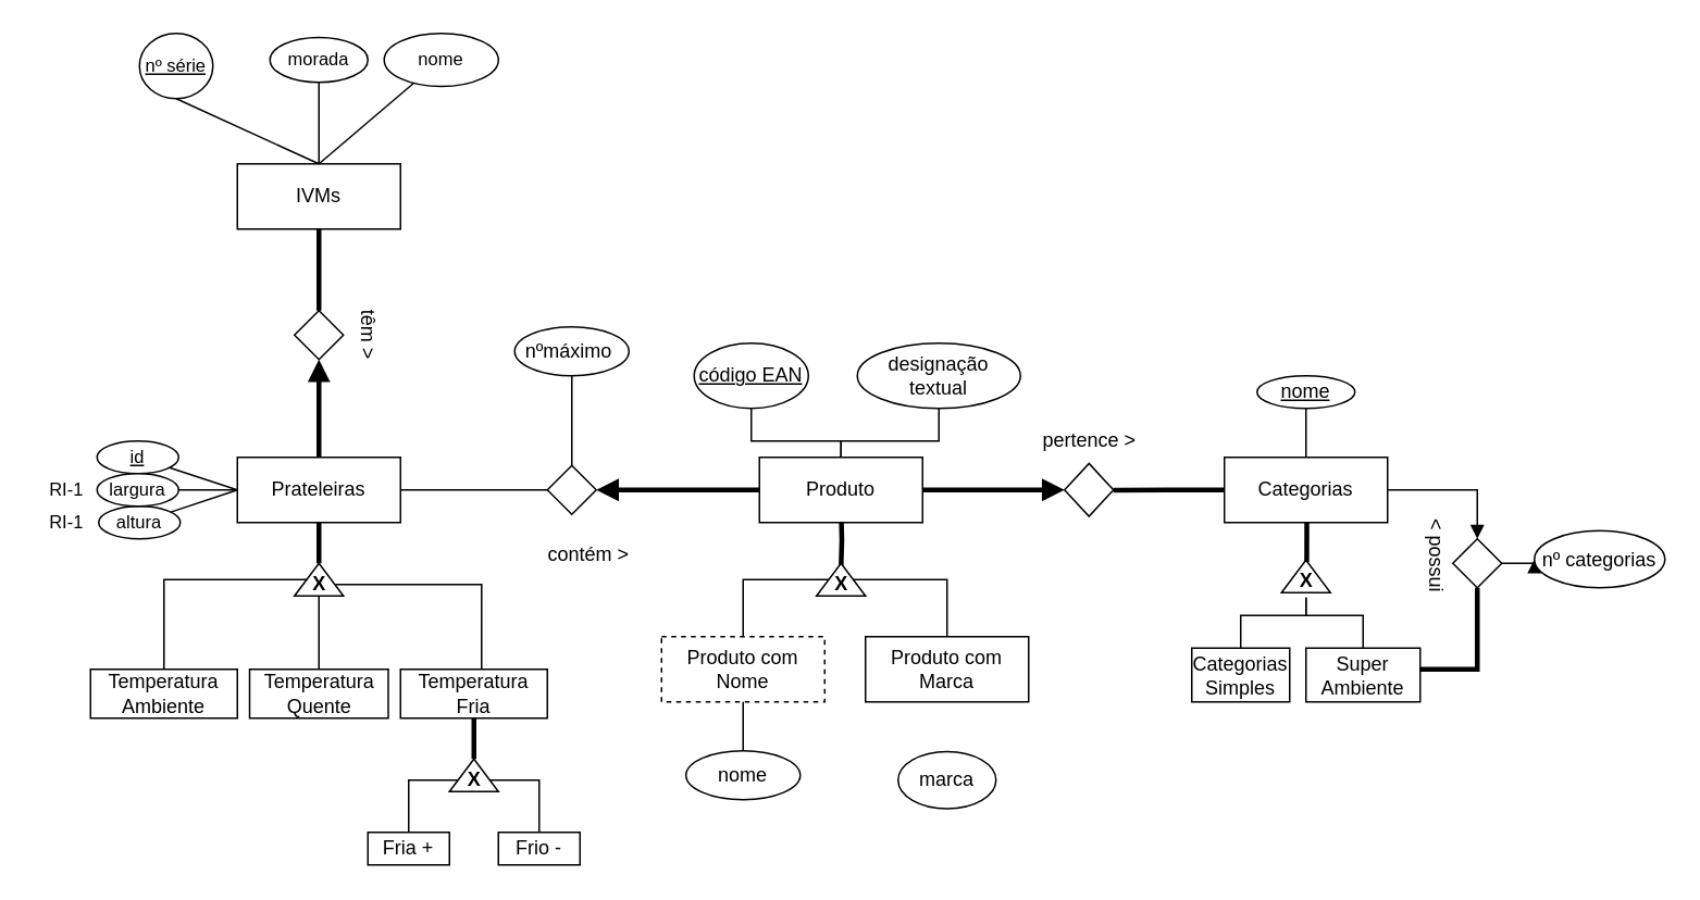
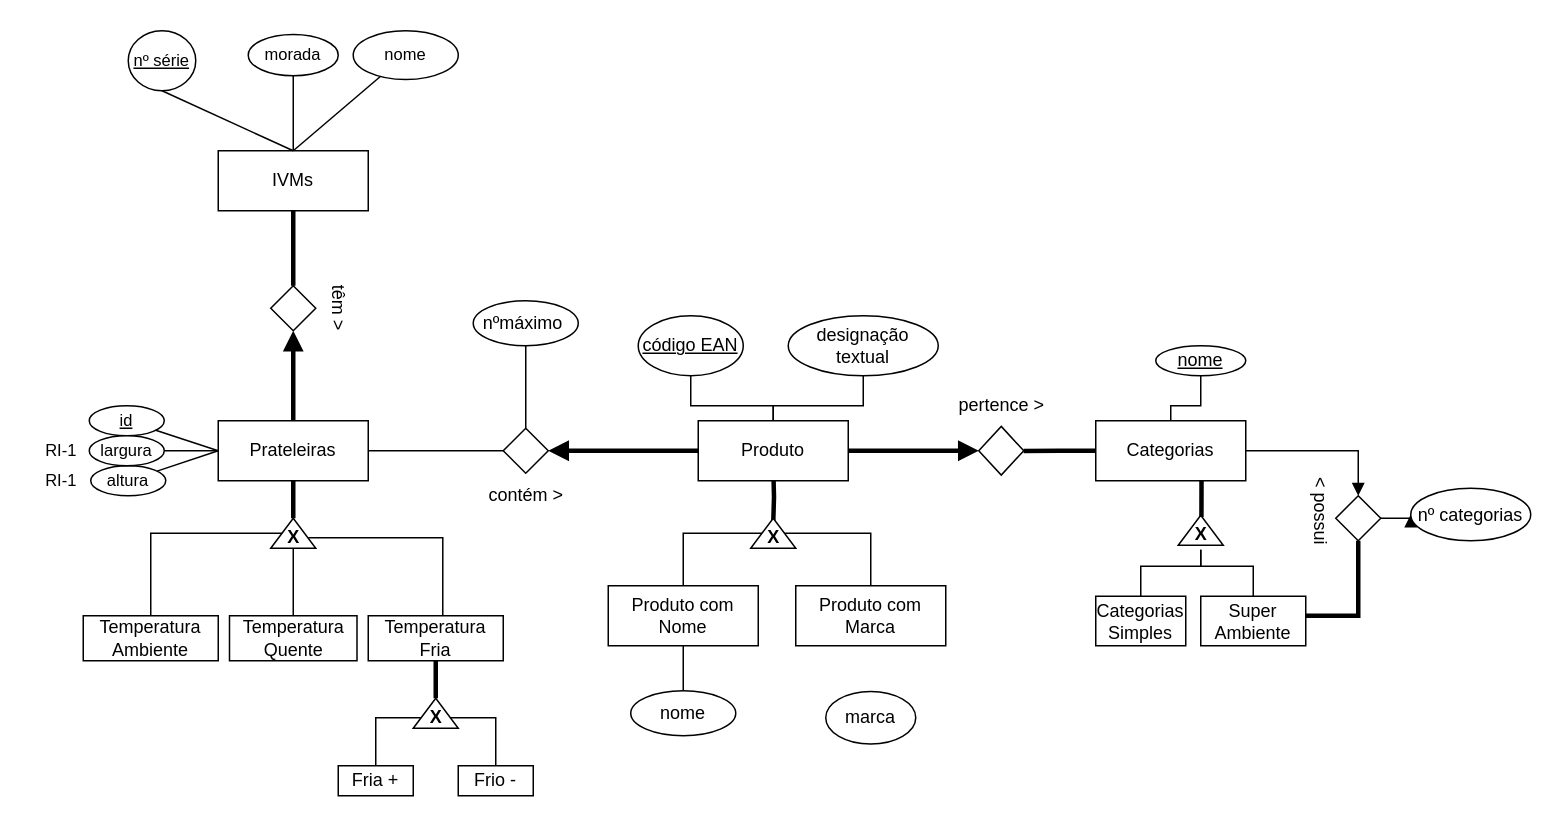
- <mxCell id="56" value="Categorias" style="whiteSpace=wrap;html=1;align=center;" vertex="1" parent="1"><mxGeometry x="750" y="280" width="100" height="40" as="geometry" /></mxCell>
+ <mxCell id="56" value="Categorias" style="whiteSpace=wrap;html=1;align=center;" vertex="1" parent="1"><mxGeometry x="730" y="280" width="100" height="40" as="geometry" /></mxCell>
- <mxCell id="63" value="contém &amp;gt;" style="text;html=1;align=center;verticalAlign=middle;resizable=0;points=[];autosize=1;strokeColor=none;fillColor=none;" vertex="1" parent="1"><mxGeometry x="325" y="330" width="70" height="20" as="geometry" /></mxCell>
+ <mxCell id="63" value="contém &amp;gt;" style="text;html=1;align=center;verticalAlign=middle;resizable=0;points=[];autosize=1;strokeColor=none;fillColor=none;" vertex="1" parent="1"><mxGeometry x="315" y="320" width="70" height="20" as="geometry" /></mxCell>
- <mxCell id="47" value="Produto com Nome" style="whiteSpace=wrap;html=1;align=center;dashed=1;" vertex="1" parent="1"><mxGeometry x="405" y="390" width="100" height="40" as="geometry" /></mxCell>
+ <mxCell id="47" value="Produto com Nome" style="whiteSpace=wrap;html=1;align=center;" vertex="1" parent="1"><mxGeometry x="405" y="390" width="100" height="40" as="geometry" /></mxCell>
